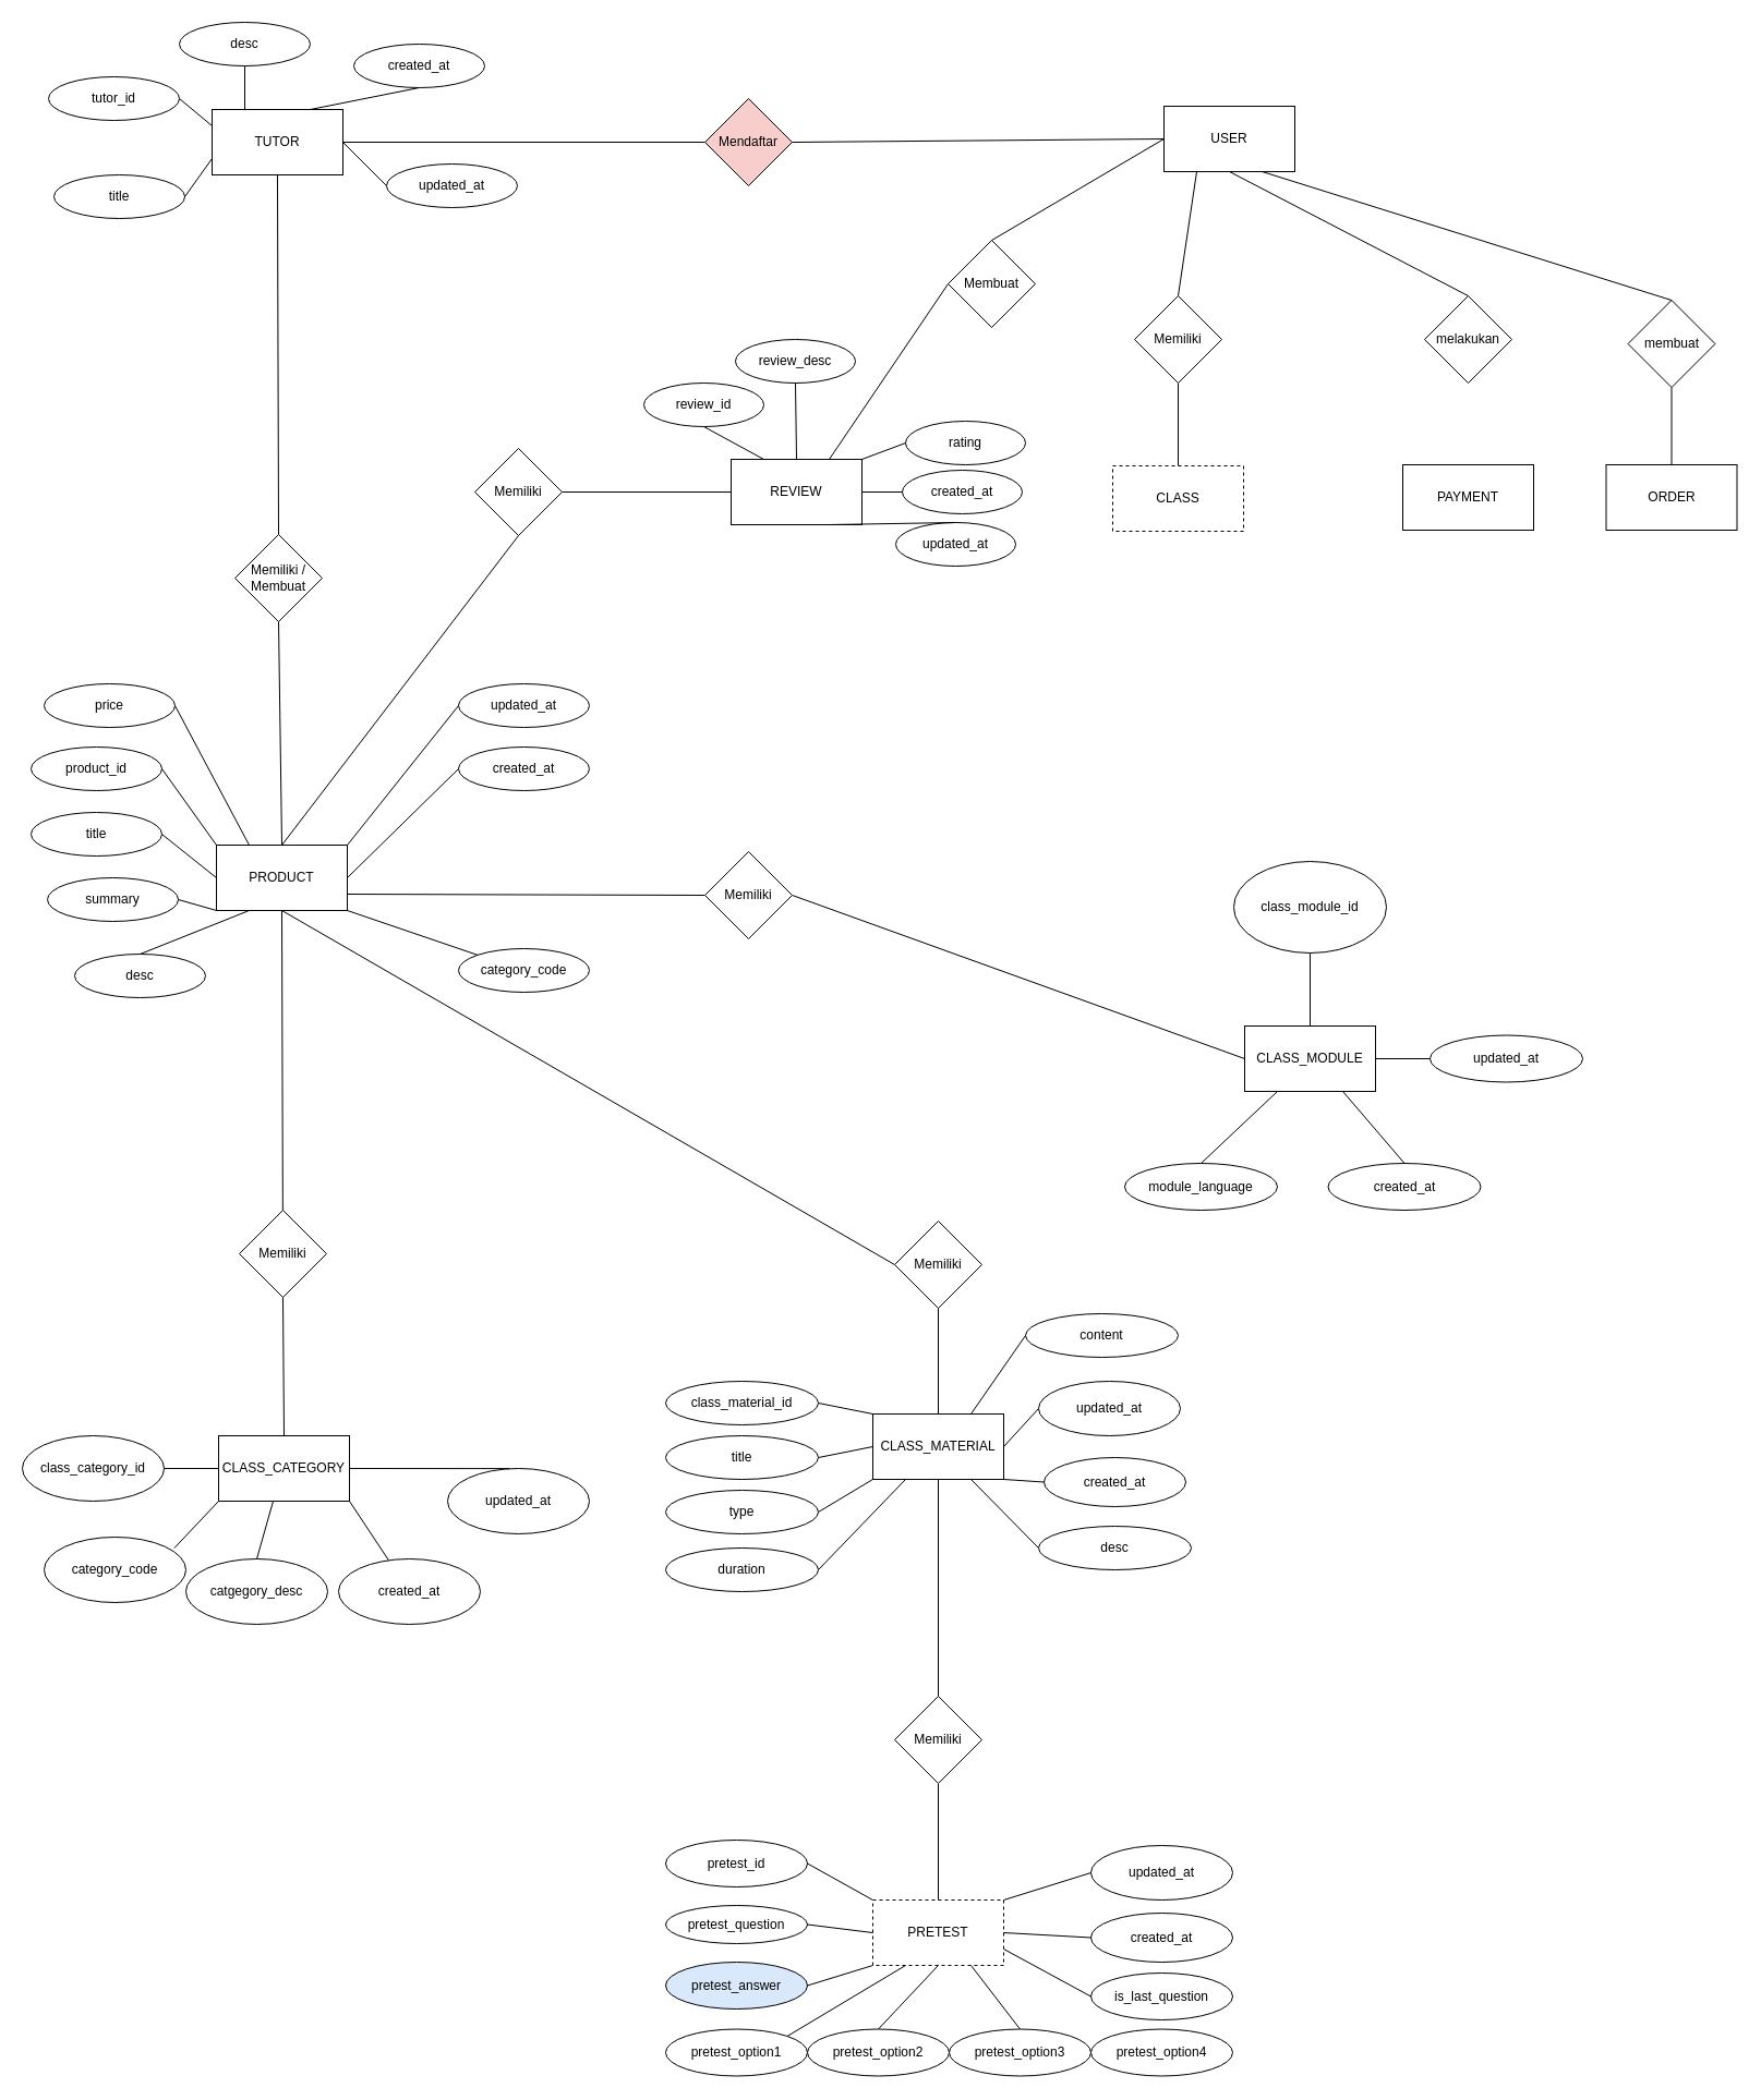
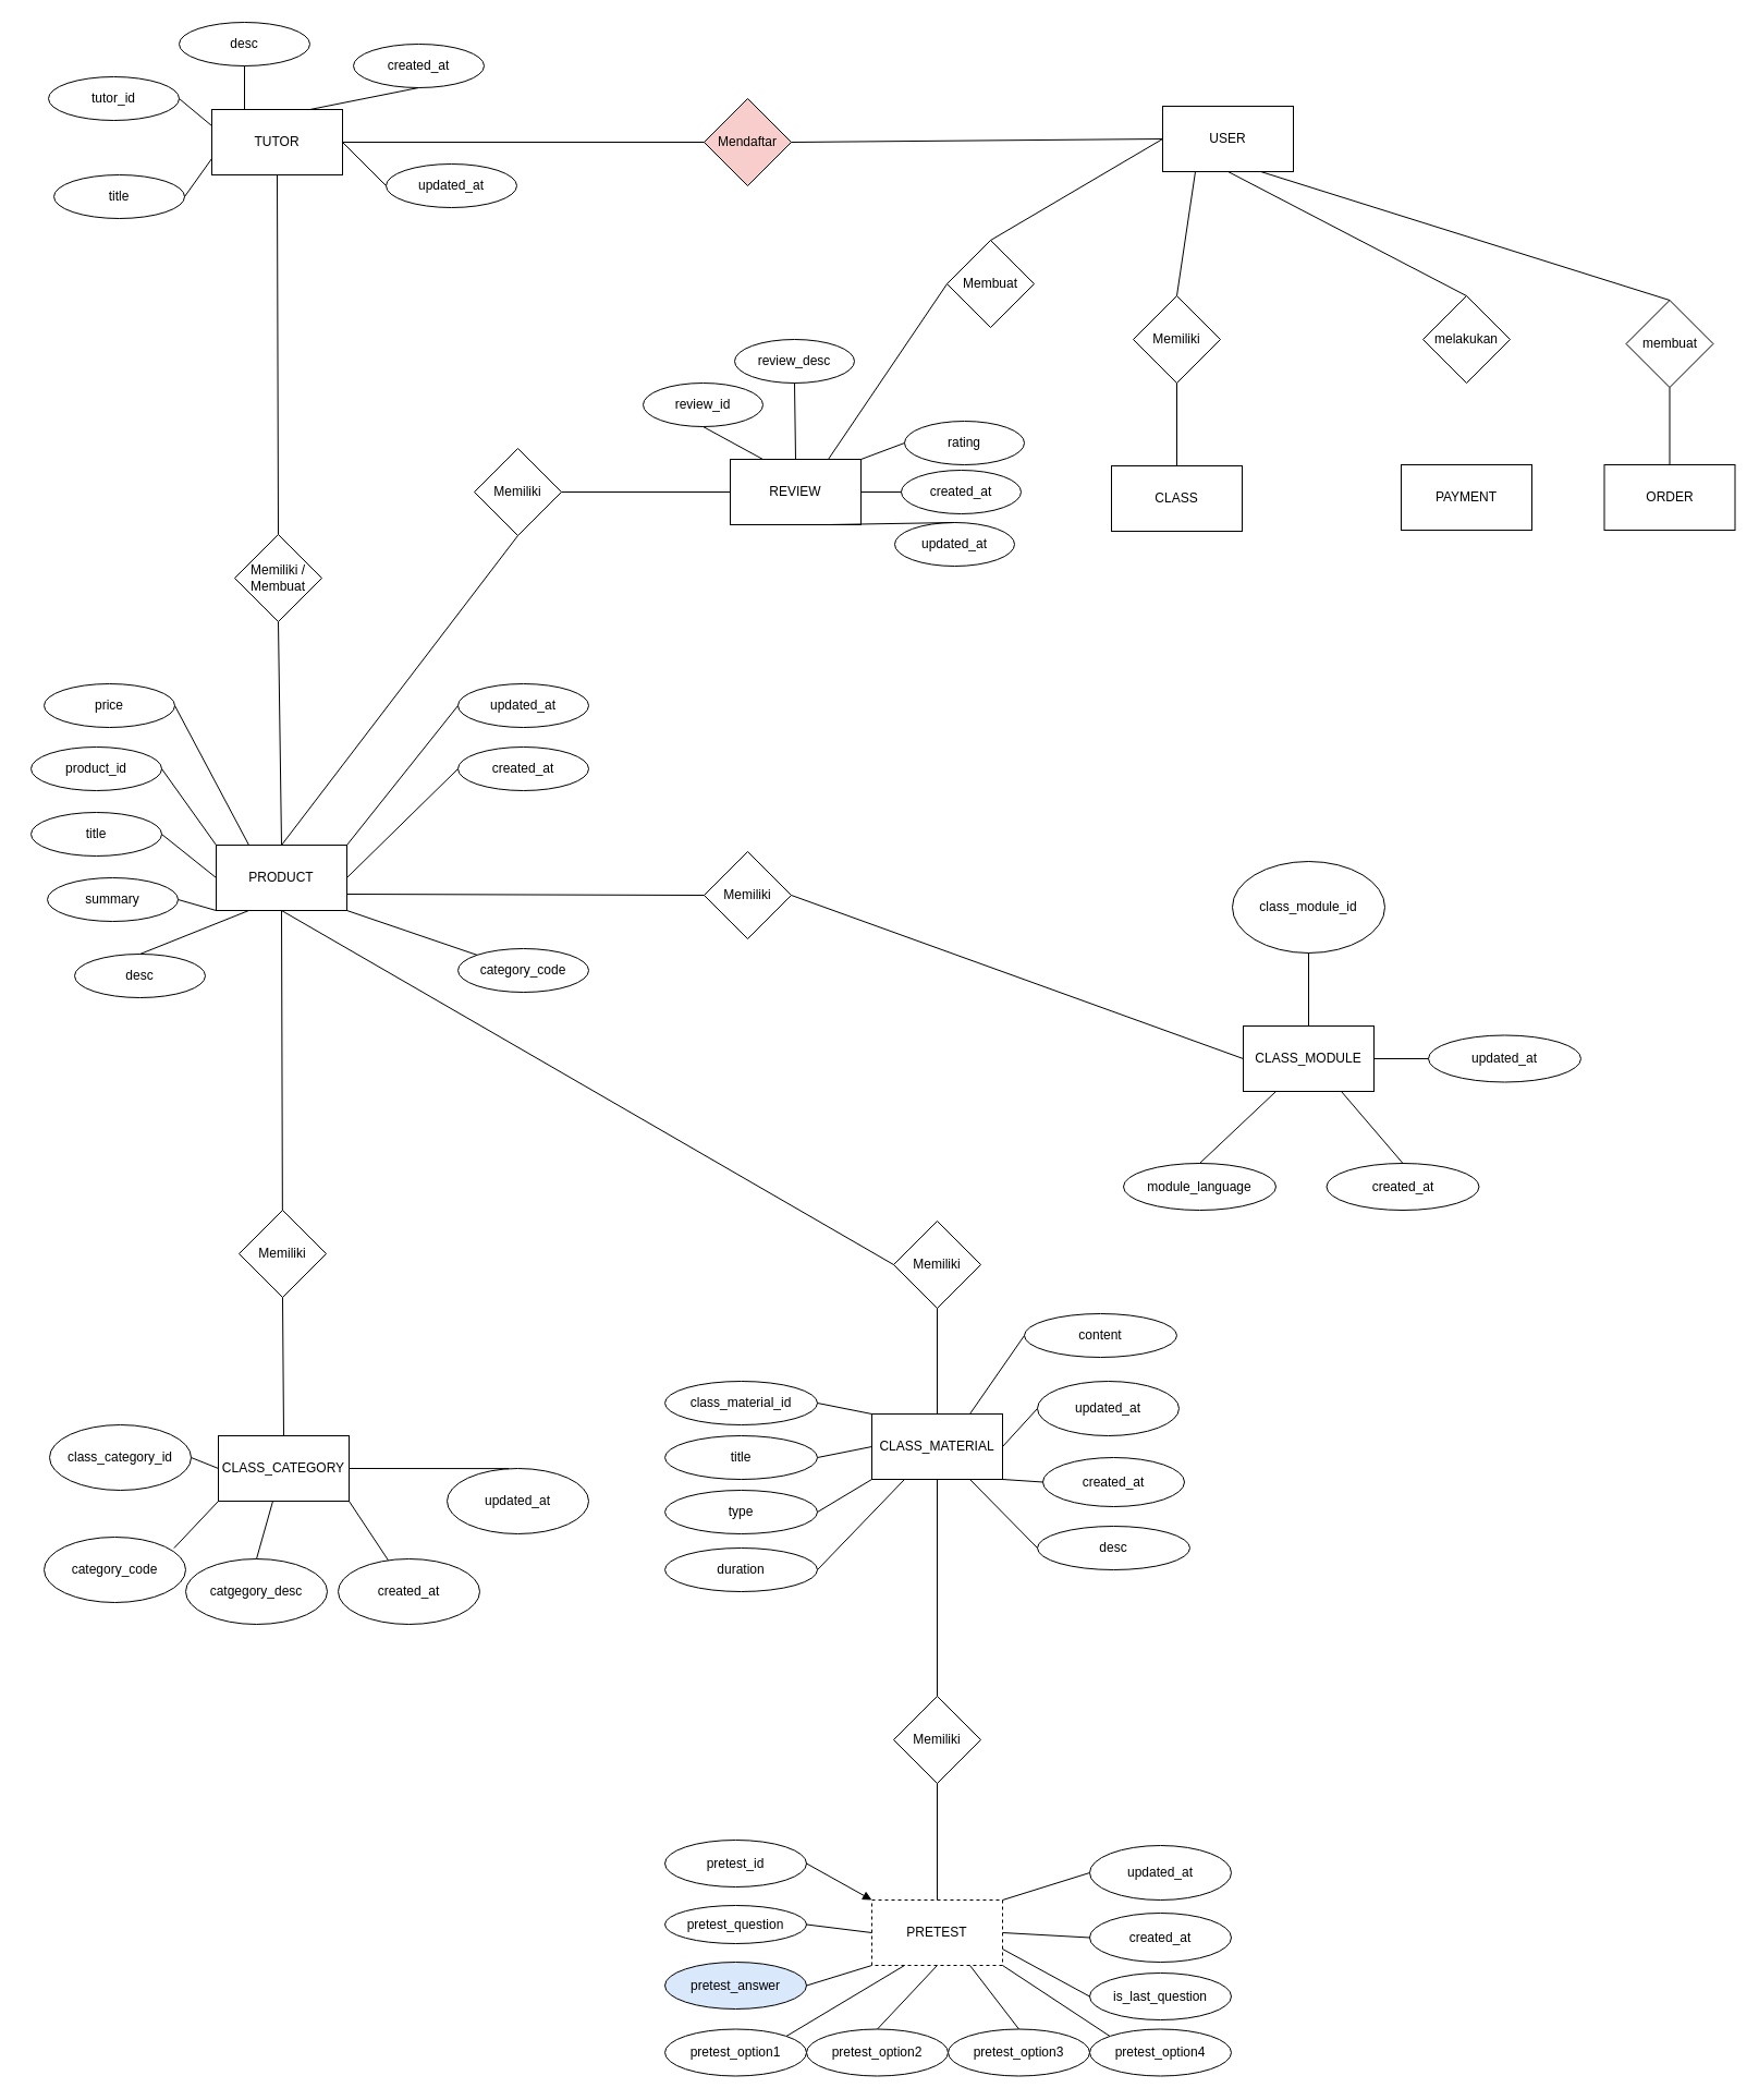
- <mxCell id="6" value="CLASS" style="rounded=0;whiteSpace=wrap;html=1;dashed=1;" vertex="1" parent="1"><mxGeometry x="1020" y="427" width="120" height="60" as="geometry" /></mxCell>
+ <mxCell id="6" value="CLASS" style="rounded=0;whiteSpace=wrap;html=1;" vertex="1" parent="1"><mxGeometry x="1020" y="427" width="120" height="60" as="geometry" /></mxCell>
- <mxCell id="22" value="class_category_id" style="ellipse;whiteSpace=wrap;html=1;" vertex="1" parent="1"><mxGeometry x="20" y="1317" width="130" height="60" as="geometry" /></mxCell>
+ <mxCell id="22" value="class_category_id" style="ellipse;whiteSpace=wrap;html=1;" vertex="1" parent="1"><mxGeometry x="45" y="1307" width="130" height="60" as="geometry" /></mxCell>
- <mxCell id="42" value="" style="endArrow=none;html=1;rounded=0;exitX=1;exitY=0.5;exitDx=0;exitDy=0;entryX=0;entryY=0;entryDx=0;entryDy=0;" edge="1" parent="1" source="32" target="9"><mxGeometry width="50" height="50" relative="1" as="geometry"><mxPoint x="570" y="1753" as="sourcePoint" /><mxPoint x="620" y="1703" as="targetPoint" /></mxGeometry></mxCell>
+ <mxCell id="42" value="" style="endArrow=block;html=1;rounded=0;exitX=1;exitY=0.5;exitDx=0;exitDy=0;entryX=0;entryY=0;entryDx=0;entryDy=0;" edge="1" parent="1" source="32" target="9"><mxGeometry width="50" height="50" relative="1" as="geometry"><mxPoint x="570" y="1753" as="sourcePoint" /><mxPoint x="620" y="1703" as="targetPoint" /></mxGeometry></mxCell>
+ <mxCell id="48" value="" style="endArrow=none;html=1;rounded=0;entryX=1;entryY=1;entryDx=0;entryDy=0;exitX=0;exitY=0;exitDx=0;exitDy=0;" edge="1" parent="1" source="38" target="9"><mxGeometry width="50" height="50" relative="1" as="geometry"><mxPoint x="840" y="1753" as="sourcePoint" /><mxPoint x="890" y="1703" as="targetPoint" /></mxGeometry></mxCell>
